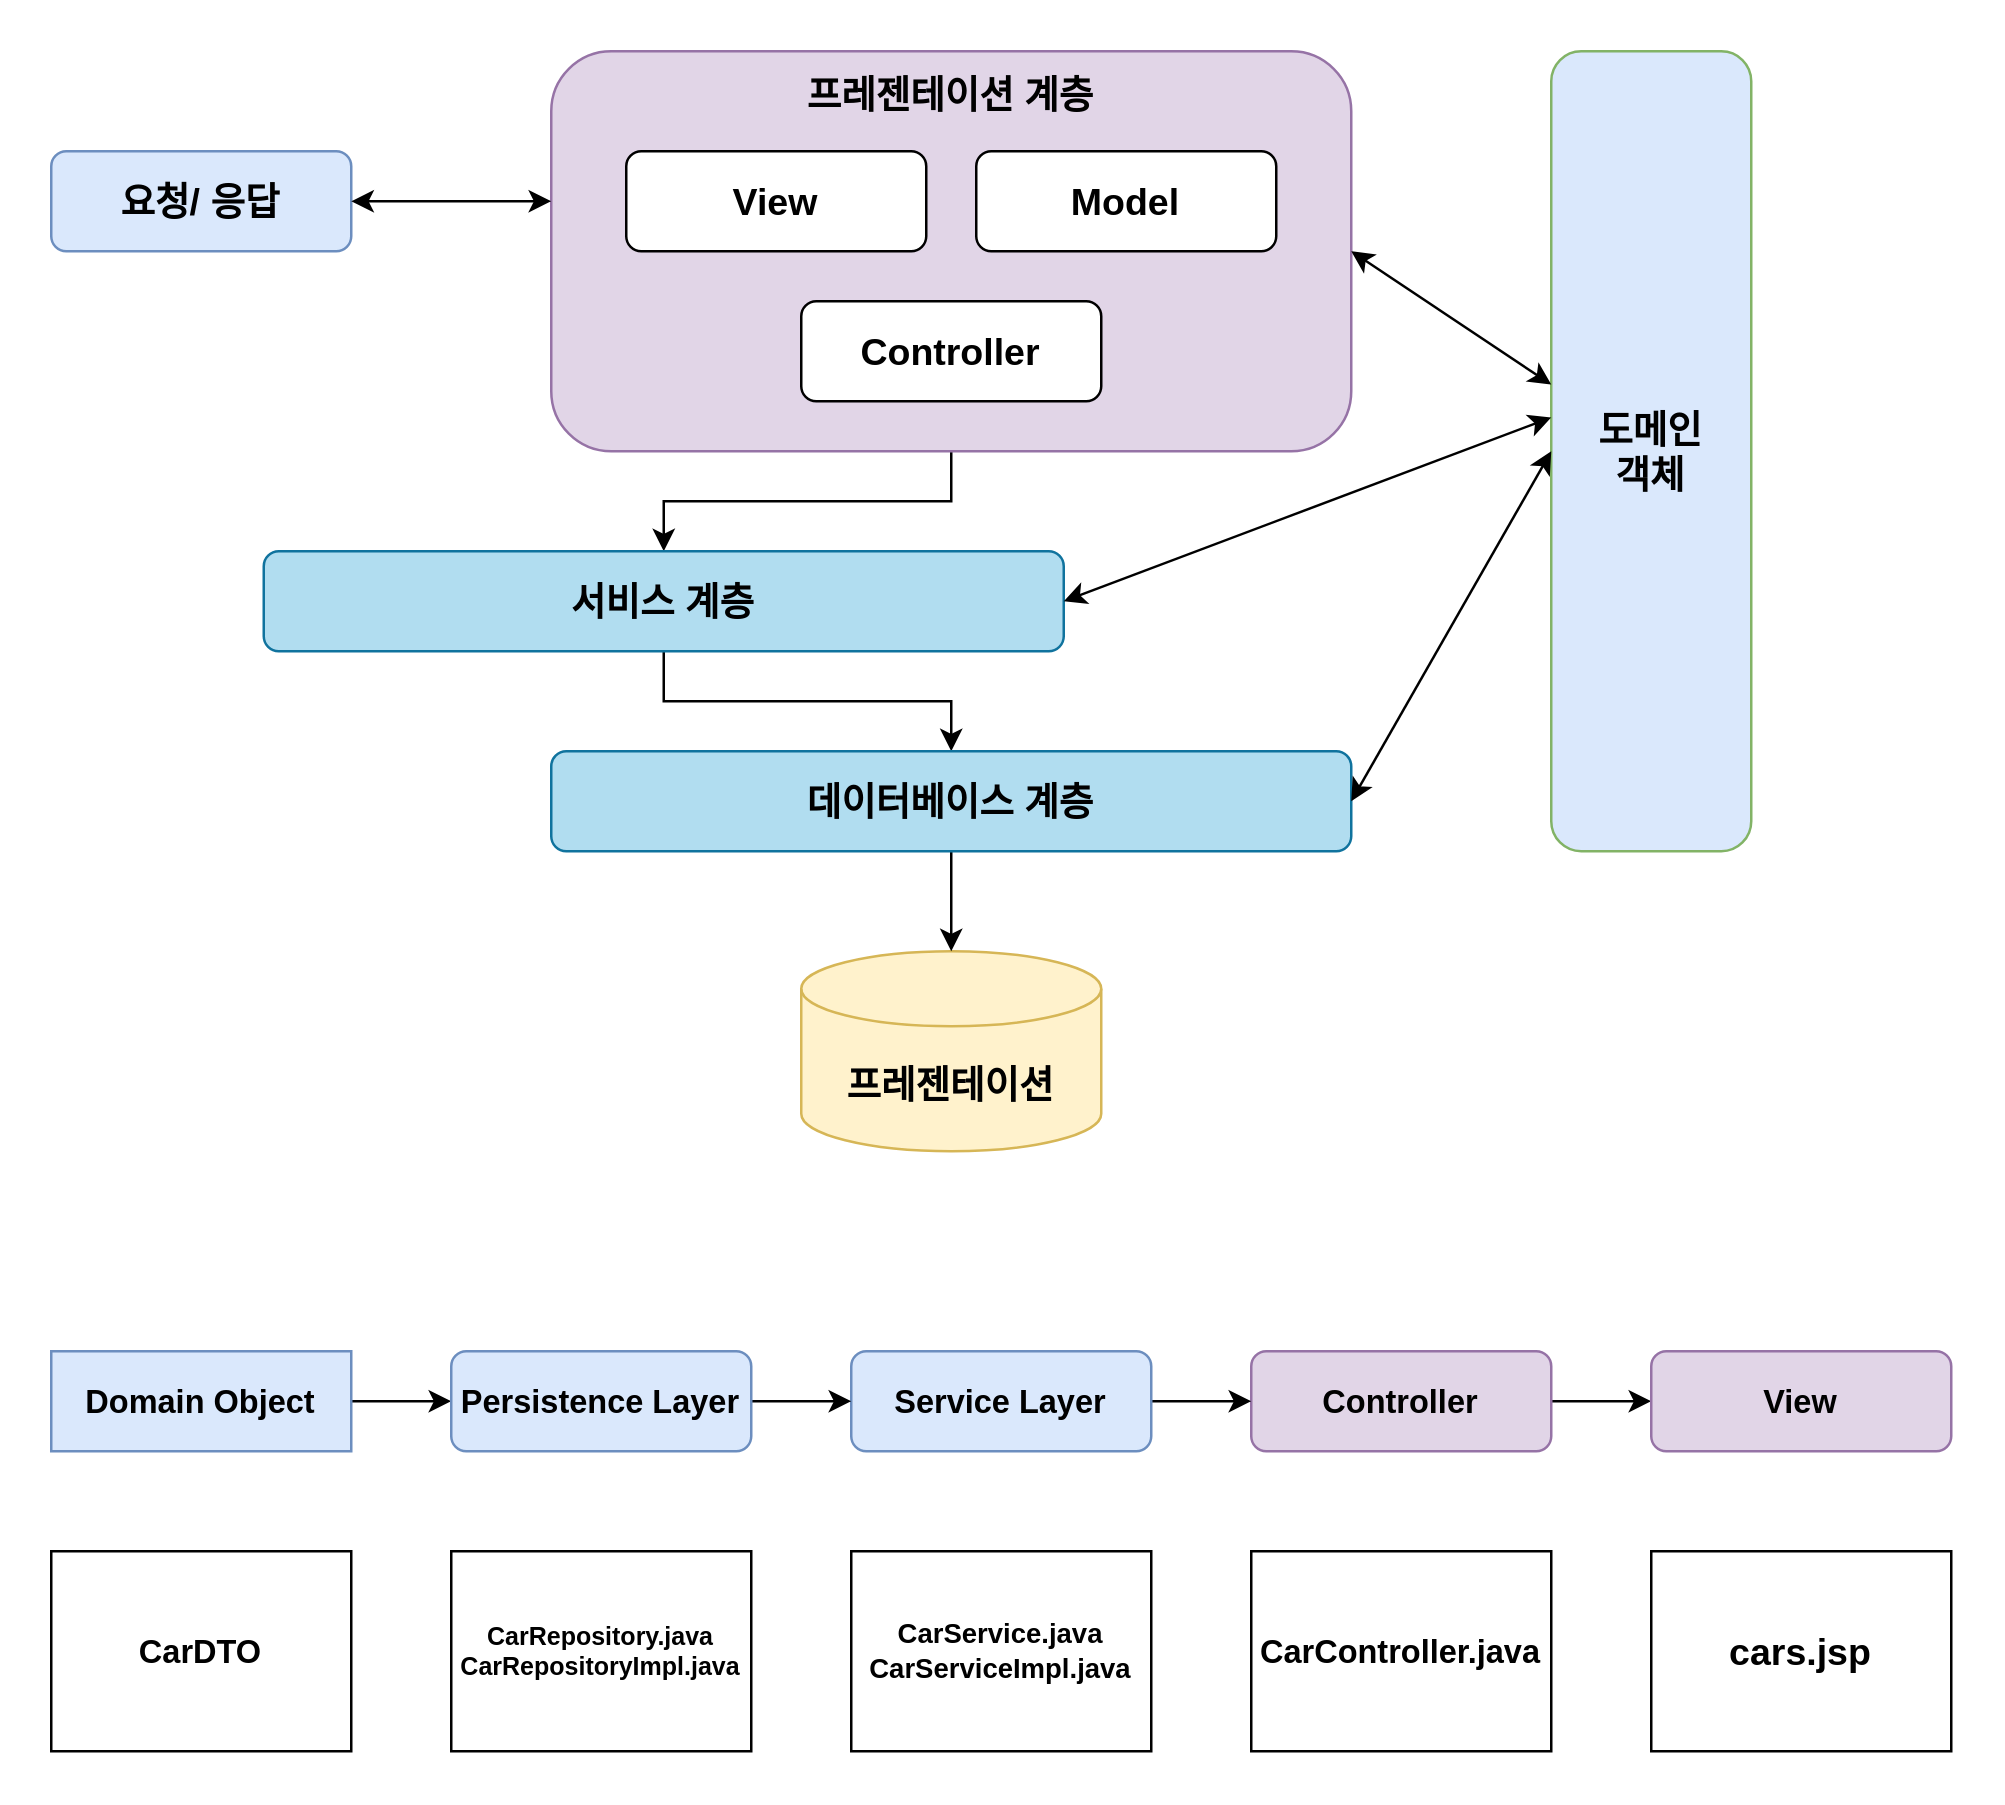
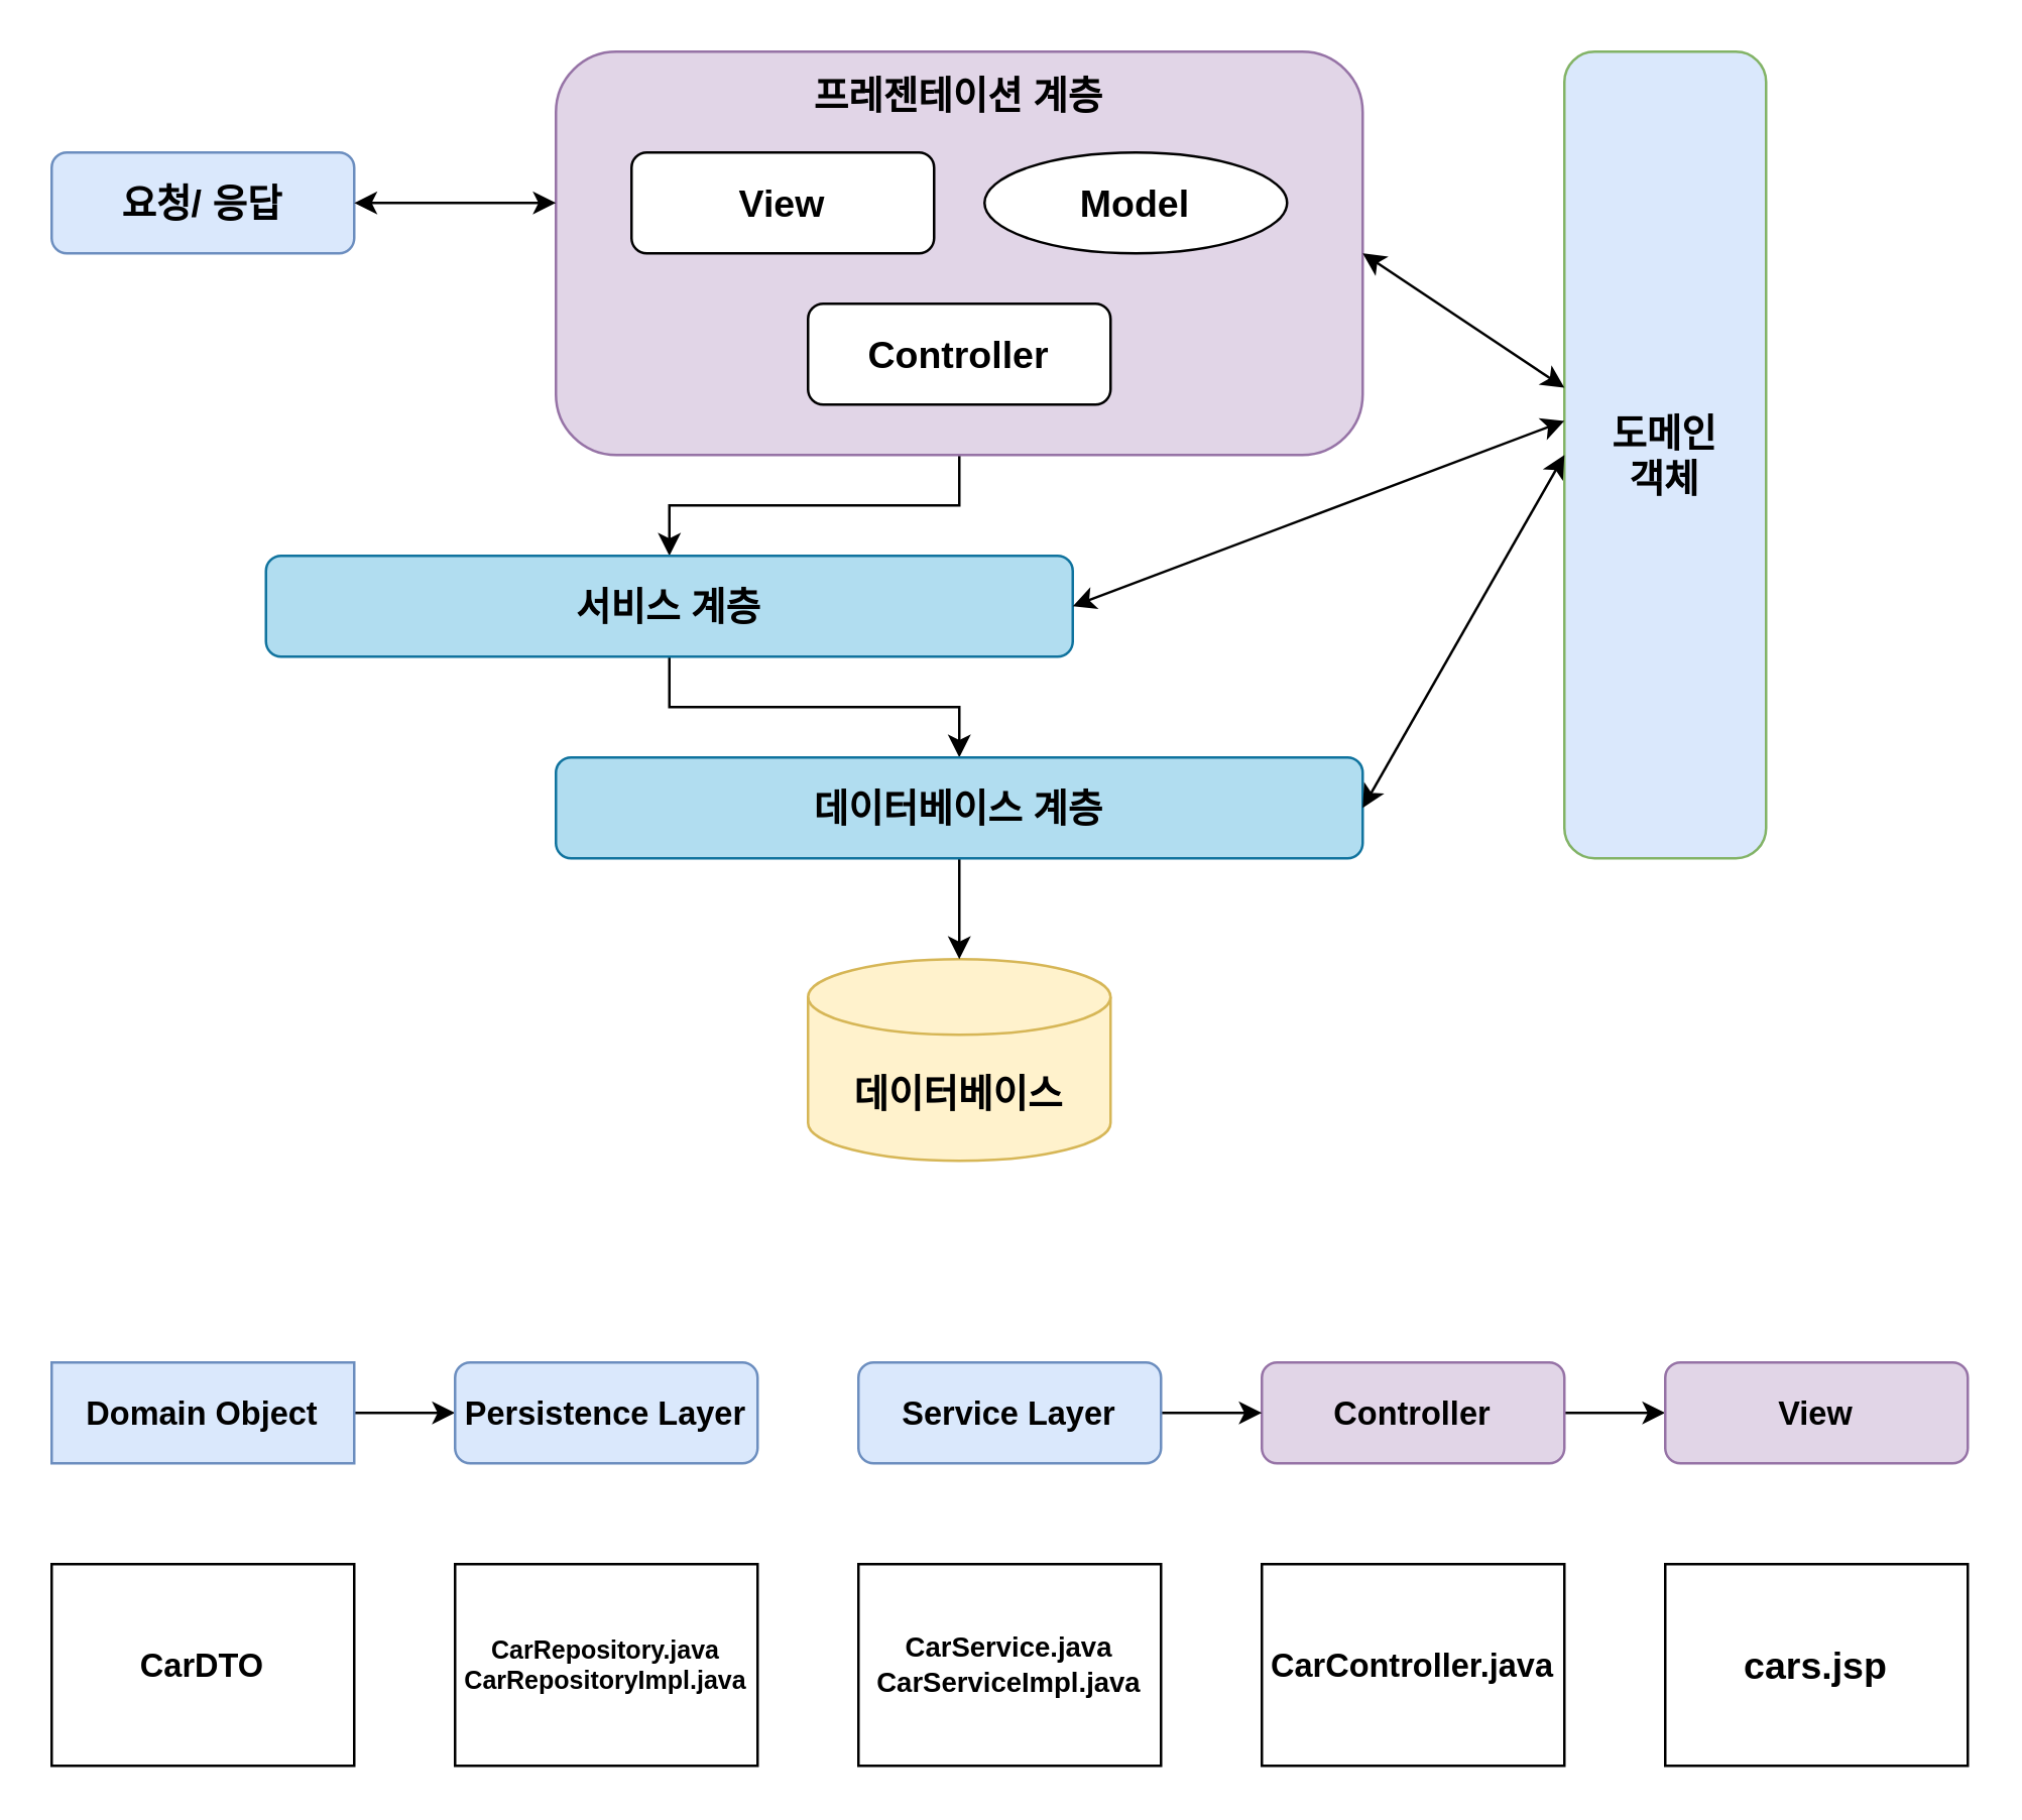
- <mxCell id="7" value="Model" style="rounded=1;whiteSpace=wrap;html=1;fontSize=15;fontStyle=1;" vertex="1" parent="1"><mxGeometry x="390" y="60" width="120" height="40" as="geometry" /></mxCell>
+ <mxCell id="7" value="Model" style="ellipse;whiteSpace=wrap;html=1;fontSize=15;fontStyle=1;" vertex="1" parent="1"><mxGeometry x="390" y="60" width="120" height="40" as="geometry" /></mxCell>
- <mxCell id="8" value="프레젠테이션" style="shape=cylinder3;whiteSpace=wrap;html=1;boundedLbl=1;backgroundOutline=1;size=15;fontSize=15;fontStyle=1;fillColor=#fff2cc;strokeColor=#d6b656;" vertex="1" parent="1"><mxGeometry x="320" y="380" width="120" height="80" as="geometry" /></mxCell>
+ <mxCell id="8" value="데이터베이스" style="shape=cylinder3;whiteSpace=wrap;html=1;boundedLbl=1;backgroundOutline=1;size=15;fontSize=15;fontStyle=1;fillColor=#fff2cc;strokeColor=#d6b656;" vertex="1" parent="1"><mxGeometry x="320" y="380" width="120" height="80" as="geometry" /></mxCell>
- <mxCell id="24" value="" style="edgeStyle=orthogonalEdgeStyle;rounded=0;orthogonalLoop=1;jettySize=auto;html=1;strokeColor=#000000;fontSize=13;" edge="1" parent="1" source="25" target="23"><mxGeometry relative="1" as="geometry" /></mxCell>
